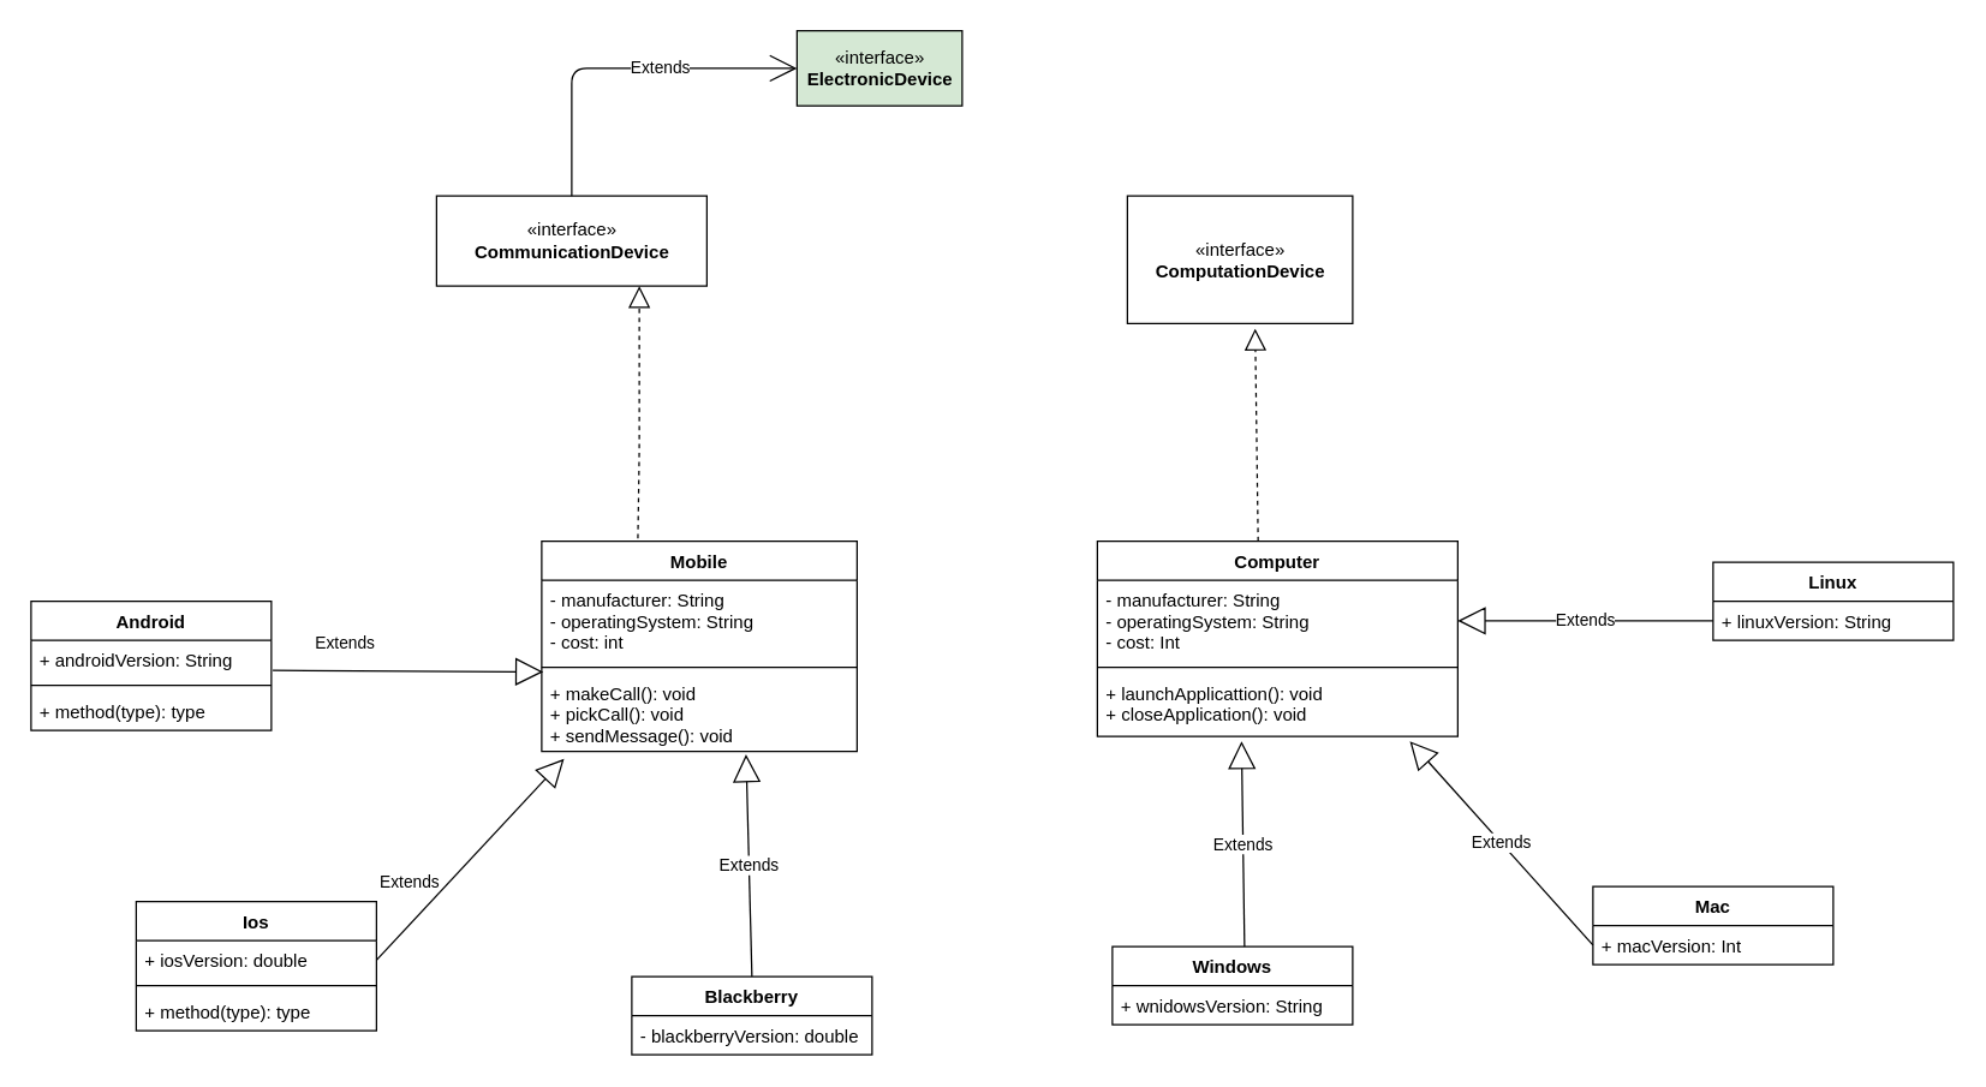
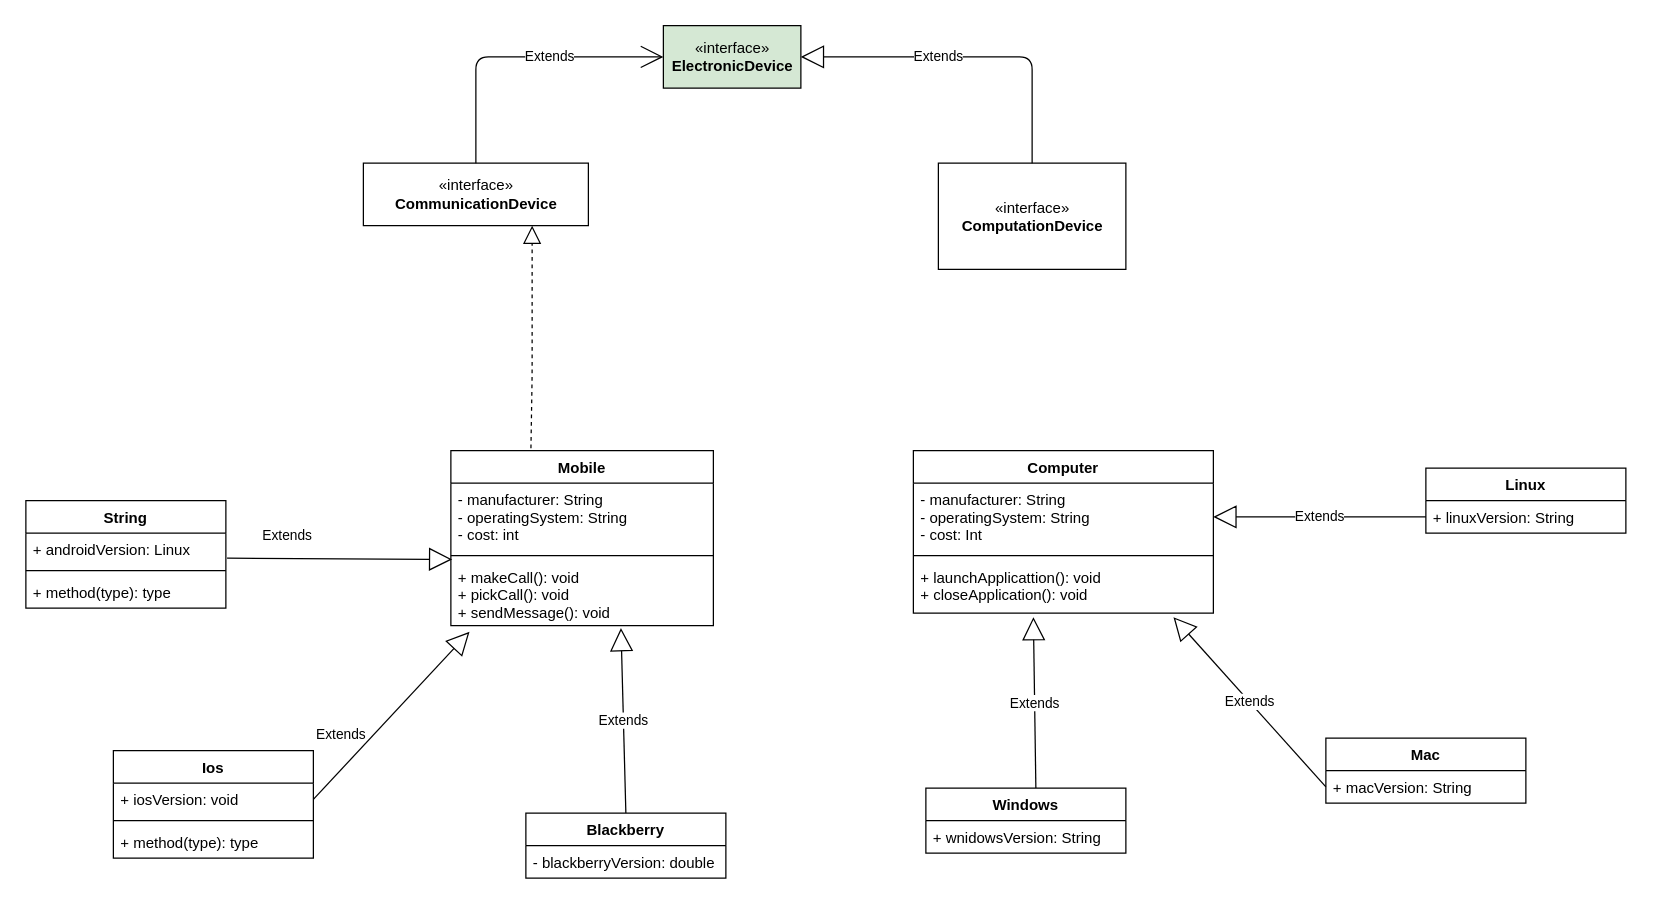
+ <mxCell id="24" value="Extends" style="endArrow=block;endSize=16;endFill=0;html=1;entryX=1;entryY=0.5;entryDx=0;entryDy=0;exitX=0.5;exitY=0;exitDx=0;exitDy=0;" parent="1" source="23" target="13" edge="1"><mxGeometry x="0.185" width="160" relative="1" as="geometry"><mxPoint x="690" y="44.5" as="sourcePoint" /><mxPoint x="850" y="44.5" as="targetPoint" /><Array as="points"><mxPoint x="825" y="45" /></Array><mxPoint as="offset" /></mxGeometry></mxCell>
- <mxCell id="21" value="«interface»&lt;br&gt;&lt;b&gt;CommunicationDevice&lt;/b&gt;" style="html=1;" parent="1" vertex="1"><mxGeometry x="290" y="130" width="180" height="60" as="geometry" /></mxCell>
+ <mxCell id="21" value="«interface»&lt;br&gt;&lt;b&gt;CommunicationDevice&lt;/b&gt;" style="html=1;" parent="1" vertex="1"><mxGeometry x="290" y="130" width="180" height="50" as="geometry" /></mxCell>
- <mxCell id="26" value="" style="endArrow=block;dashed=1;endFill=0;endSize=12;html=1;exitX=0.446;exitY=0;exitDx=0;exitDy=0;exitPerimeter=0;entryX=0.567;entryY=1.04;entryDx=0;entryDy=0;entryPerimeter=0;" parent="1" source="2" target="23" edge="1"><mxGeometry width="160" relative="1" as="geometry"><mxPoint x="520" y="250" as="sourcePoint" /><mxPoint x="832" y="184" as="targetPoint" /></mxGeometry></mxCell>
- <mxCell id="31" value="Android" style="swimlane;fontStyle=1;align=center;verticalAlign=top;childLayout=stackLayout;horizontal=1;startSize=26;horizontalStack=0;resizeParent=1;resizeParentMax=0;resizeLast=0;collapsible=1;marginBottom=0;" parent="1" vertex="1"><mxGeometry x="20" y="400" width="160" height="86" as="geometry" /></mxCell>
+ <mxCell id="31" value="String" style="swimlane;fontStyle=1;align=center;verticalAlign=top;childLayout=stackLayout;horizontal=1;startSize=26;horizontalStack=0;resizeParent=1;resizeParentMax=0;resizeLast=0;collapsible=1;marginBottom=0;" parent="1" vertex="1"><mxGeometry x="20" y="400" width="160" height="86" as="geometry" /></mxCell>
- <mxCell id="32" value="+ androidVersion: String" style="text;strokeColor=none;fillColor=none;align=left;verticalAlign=top;spacingLeft=4;spacingRight=4;overflow=hidden;rotatable=0;points=[[0,0.5],[1,0.5]];portConstraint=eastwest;" parent="31" vertex="1"><mxGeometry y="26" width="160" height="26" as="geometry" /></mxCell>
+ <mxCell id="32" value="+ androidVersion: Linux" style="text;strokeColor=none;fillColor=none;align=left;verticalAlign=top;spacingLeft=4;spacingRight=4;overflow=hidden;rotatable=0;points=[[0,0.5],[1,0.5]];portConstraint=eastwest;" parent="31" vertex="1"><mxGeometry y="26" width="160" height="26" as="geometry" /></mxCell>
- <mxCell id="19" value="+ macVersion: Int" style="text;strokeColor=none;fillColor=none;align=left;verticalAlign=top;spacingLeft=4;spacingRight=4;overflow=hidden;rotatable=0;points=[[0,0.5],[1,0.5]];portConstraint=eastwest;" parent="18" vertex="1"><mxGeometry y="26" width="160" height="26" as="geometry" /></mxCell>
+ <mxCell id="19" value="+ macVersion: String" style="text;strokeColor=none;fillColor=none;align=left;verticalAlign=top;spacingLeft=4;spacingRight=4;overflow=hidden;rotatable=0;points=[[0,0.5],[1,0.5]];portConstraint=eastwest;" parent="18" vertex="1"><mxGeometry y="26" width="160" height="26" as="geometry" /></mxCell>
- <mxCell id="10" value="+ iosVersion: double" style="text;strokeColor=none;fillColor=none;align=left;verticalAlign=top;spacingLeft=4;spacingRight=4;overflow=hidden;rotatable=0;points=[[0,0.5],[1,0.5]];portConstraint=eastwest;" parent="9" vertex="1"><mxGeometry y="26" width="160" height="26" as="geometry" /></mxCell>
+ <mxCell id="10" value="+ iosVersion: void" style="text;strokeColor=none;fillColor=none;align=left;verticalAlign=top;spacingLeft=4;spacingRight=4;overflow=hidden;rotatable=0;points=[[0,0.5],[1,0.5]];portConstraint=eastwest;" parent="9" vertex="1"><mxGeometry y="26" width="160" height="26" as="geometry" /></mxCell>
